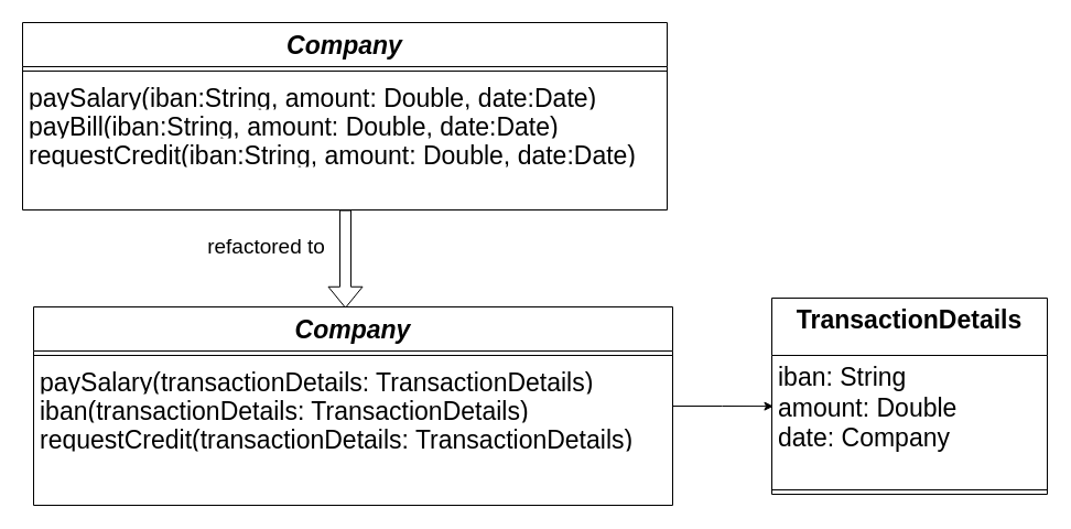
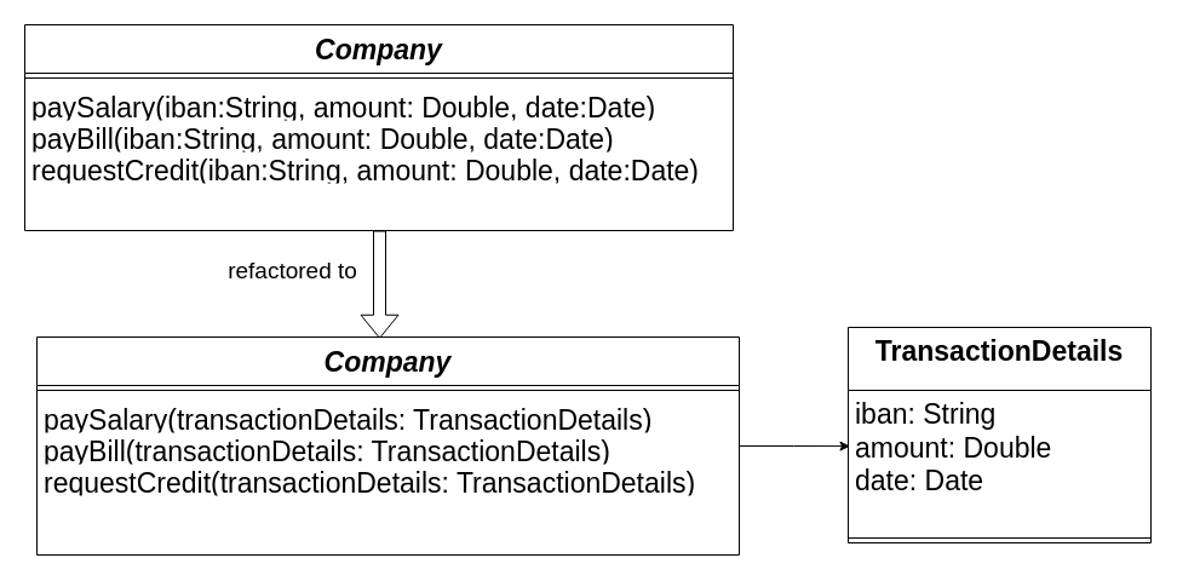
- <mxCell id="15" value="&lt;font style=&quot;font-size: 23px;&quot;&gt;iban: String&lt;/font&gt;&lt;div&gt;&lt;font style=&quot;font-size: 23px;&quot;&gt;amount: Double&lt;/font&gt;&lt;/div&gt;&lt;div&gt;&lt;font style=&quot;font-size: 23px;&quot;&gt;date: Company&lt;/font&gt;&lt;/div&gt;&lt;div&gt;&lt;br&gt;&lt;/div&gt;" style="text;strokeColor=none;fillColor=none;align=left;verticalAlign=top;spacingLeft=4;spacingRight=4;overflow=hidden;rotatable=0;points=[[0,0.5],[1,0.5]];portConstraint=eastwest;whiteSpace=wrap;html=1;" parent="14" vertex="1"><mxGeometry y="52" width="250" height="118" as="geometry" /></mxCell>
+ <mxCell id="15" value="&lt;font style=&quot;font-size: 23px;&quot;&gt;iban: String&lt;/font&gt;&lt;div&gt;&lt;font style=&quot;font-size: 23px;&quot;&gt;amount: Double&lt;/font&gt;&lt;/div&gt;&lt;div&gt;&lt;font style=&quot;font-size: 23px;&quot;&gt;date: Date&lt;/font&gt;&lt;/div&gt;&lt;div&gt;&lt;br&gt;&lt;/div&gt;" style="text;strokeColor=none;fillColor=none;align=left;verticalAlign=top;spacingLeft=4;spacingRight=4;overflow=hidden;rotatable=0;points=[[0,0.5],[1,0.5]];portConstraint=eastwest;whiteSpace=wrap;html=1;" parent="14" vertex="1"><mxGeometry y="52" width="250" height="118" as="geometry" /></mxCell>
- <mxCell id="12" value="iban(transactionDetails: TransactionDetails)  " style="text;align=left;verticalAlign=top;spacingLeft=4;spacingRight=4;overflow=hidden;rotatable=0;points=[[0,0.5],[1,0.5]];portConstraint=eastwest;fontSize=23;" parent="9" vertex="1"><mxGeometry y="74" width="580" height="26" as="geometry" /></mxCell>
+ <mxCell id="12" value="payBill(transactionDetails: TransactionDetails)  " style="text;align=left;verticalAlign=top;spacingLeft=4;spacingRight=4;overflow=hidden;rotatable=0;points=[[0,0.5],[1,0.5]];portConstraint=eastwest;fontSize=23;" parent="9" vertex="1"><mxGeometry y="74" width="580" height="26" as="geometry" /></mxCell>
